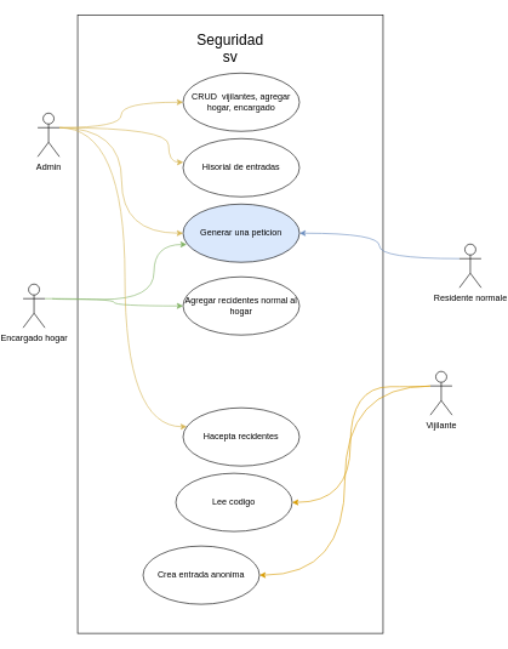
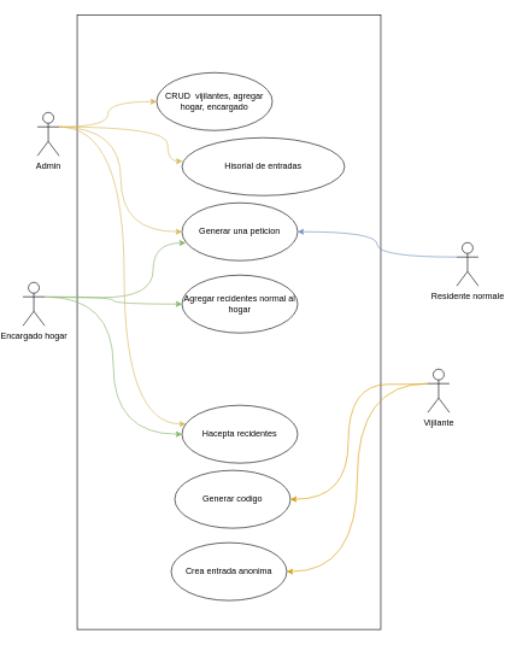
- <mxCell id="8" value="&lt;font style=&quot;font-size: 20px;&quot;&gt;Seguridad sv&lt;/font&gt;" style="text;html=1;align=center;verticalAlign=middle;whiteSpace=wrap;rounded=0;strokeWidth=23;arcSize=20;" vertex="1" parent="1"><mxGeometry x="250" y="50" width="110" height="30" as="geometry" /></mxCell>
- <mxCell id="4" value="CRUD&amp;nbsp; vijilantes, agregar hogar, encargado" style="ellipse;whiteSpace=wrap;html=1;" vertex="1" parent="1"><mxGeometry x="240" y="100" width="160" height="80" as="geometry" /></mxCell>
+ <mxCell id="4" value="CRUD&amp;nbsp; vijilantes, agregar hogar, encargado" style="ellipse;whiteSpace=wrap;html=1;" vertex="1" parent="1"><mxGeometry x="205" y="100" width="160" height="80" as="geometry" /></mxCell>
- <mxCell id="5" value="Hisorial de entradas" style="ellipse;whiteSpace=wrap;html=1;" vertex="1" parent="1"><mxGeometry x="240" y="190" width="160" height="80" as="geometry" /></mxCell>
+ <mxCell id="5" value="Hisorial de entradas" style="ellipse;whiteSpace=wrap;html=1;" vertex="1" parent="1"><mxGeometry x="240" y="190" width="225" height="80" as="geometry" /></mxCell>
- <mxCell id="11" value="Generar una peticion" style="ellipse;whiteSpace=wrap;html=1;fillColor=#dae8fc;" vertex="1" parent="1"><mxGeometry x="240" y="280" width="160" height="80" as="geometry" /></mxCell>
+ <mxCell id="11" value="Generar una peticion" style="ellipse;whiteSpace=wrap;html=1;" vertex="1" parent="1"><mxGeometry x="240" y="280" width="160" height="80" as="geometry" /></mxCell>
+ <mxCell id="18" style="edgeStyle=orthogonalEdgeStyle;rounded=0;orthogonalLoop=1;jettySize=auto;html=1;exitX=1;exitY=0.333;exitDx=0;exitDy=0;exitPerimeter=0;entryX=0;entryY=0.5;entryDx=0;entryDy=0;curved=1;fillColor=#d5e8d4;strokeColor=#82b366;" edge="1" parent="1" source="15" target="17"><mxGeometry relative="1" as="geometry"><mxPoint x="60" y="420" as="sourcePoint" /><mxPoint x="250" y="520" as="targetPoint" /></mxGeometry></mxCell>
- <mxCell id="21" value="Lee codigo" style="ellipse;whiteSpace=wrap;html=1;" vertex="1" parent="1"><mxGeometry x="230" y="650" width="160" height="80" as="geometry" /></mxCell>
+ <mxCell id="21" value="Generar codigo" style="ellipse;whiteSpace=wrap;html=1;" vertex="1" parent="1"><mxGeometry x="230" y="650" width="160" height="80" as="geometry" /></mxCell>
- <mxCell id="22" value="Crea entrada anonima" style="ellipse;whiteSpace=wrap;html=1;" vertex="1" parent="1"><mxGeometry x="185" y="750" width="160" height="80" as="geometry" /></mxCell>
+ <mxCell id="22" value="Crea entrada anonima" style="ellipse;whiteSpace=wrap;html=1;" vertex="1" parent="1"><mxGeometry x="225" y="750" width="160" height="80" as="geometry" /></mxCell>
